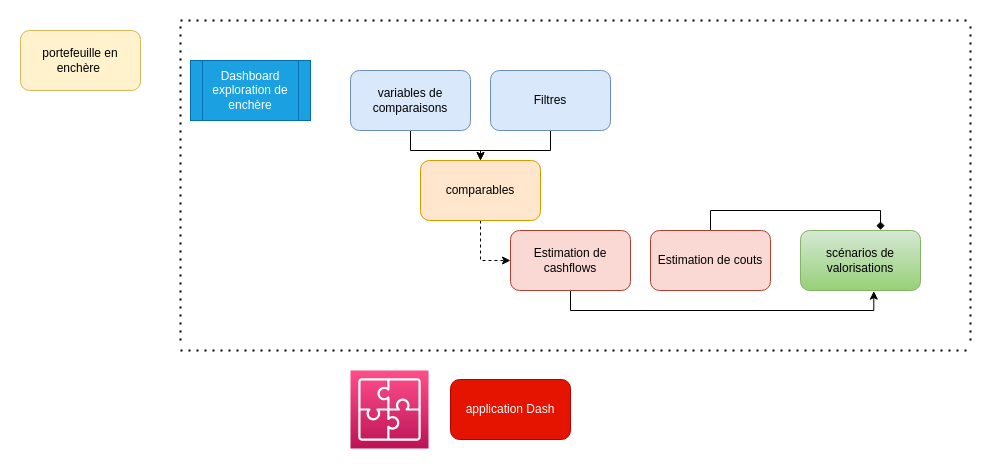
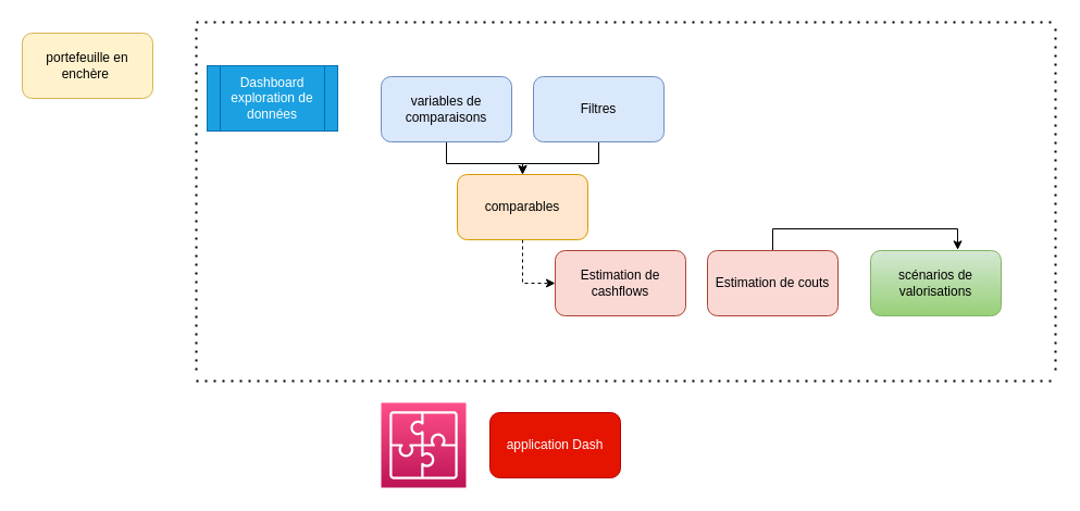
- <mxCell id="18" value="Dashboard exploration de enchère" style="shape=process;whiteSpace=wrap;html=1;backgroundOutline=1;fillColor=#1ba1e2;fontColor=#ffffff;strokeColor=#006EAF;" parent="1" vertex="1"><mxGeometry x="190" y="60" width="120" height="60" as="geometry" /></mxCell>
+ <mxCell id="18" value="Dashboard exploration de données" style="shape=process;whiteSpace=wrap;html=1;backgroundOutline=1;fillColor=#1ba1e2;fontColor=#ffffff;strokeColor=#006EAF;" parent="1" vertex="1"><mxGeometry x="190" y="60" width="120" height="60" as="geometry" /></mxCell>
- <mxCell id="11" style="edgeStyle=orthogonalEdgeStyle;rounded=0;orthogonalLoop=1;jettySize=auto;html=1;exitX=0.5;exitY=0;exitDx=0;exitDy=0;entryX=0.667;entryY=-0.011;entryDx=0;entryDy=0;entryPerimeter=0;endArrow=diamond;" parent="1" source="12" target="13" edge="1"><mxGeometry relative="1" as="geometry" /></mxCell>
+ <mxCell id="11" style="edgeStyle=orthogonalEdgeStyle;rounded=0;orthogonalLoop=1;jettySize=auto;html=1;exitX=0.5;exitY=0;exitDx=0;exitDy=0;entryX=0.667;entryY=-0.011;entryDx=0;entryDy=0;entryPerimeter=0;" parent="1" source="12" target="13" edge="1"><mxGeometry relative="1" as="geometry" /></mxCell>
- <mxCell id="9" style="edgeStyle=orthogonalEdgeStyle;rounded=0;orthogonalLoop=1;jettySize=auto;html=1;exitX=0.5;exitY=1;exitDx=0;exitDy=0;entryX=0.611;entryY=1.011;entryDx=0;entryDy=0;entryPerimeter=0;" parent="1" source="10" target="13" edge="1"><mxGeometry relative="1" as="geometry" /></mxCell>
